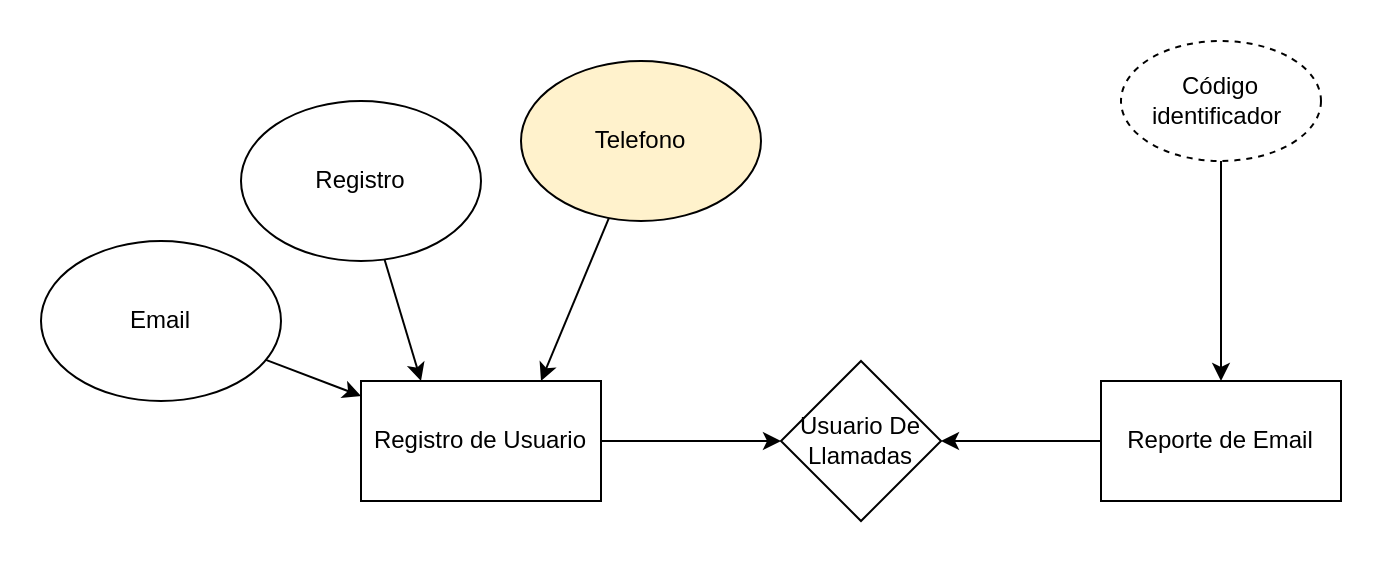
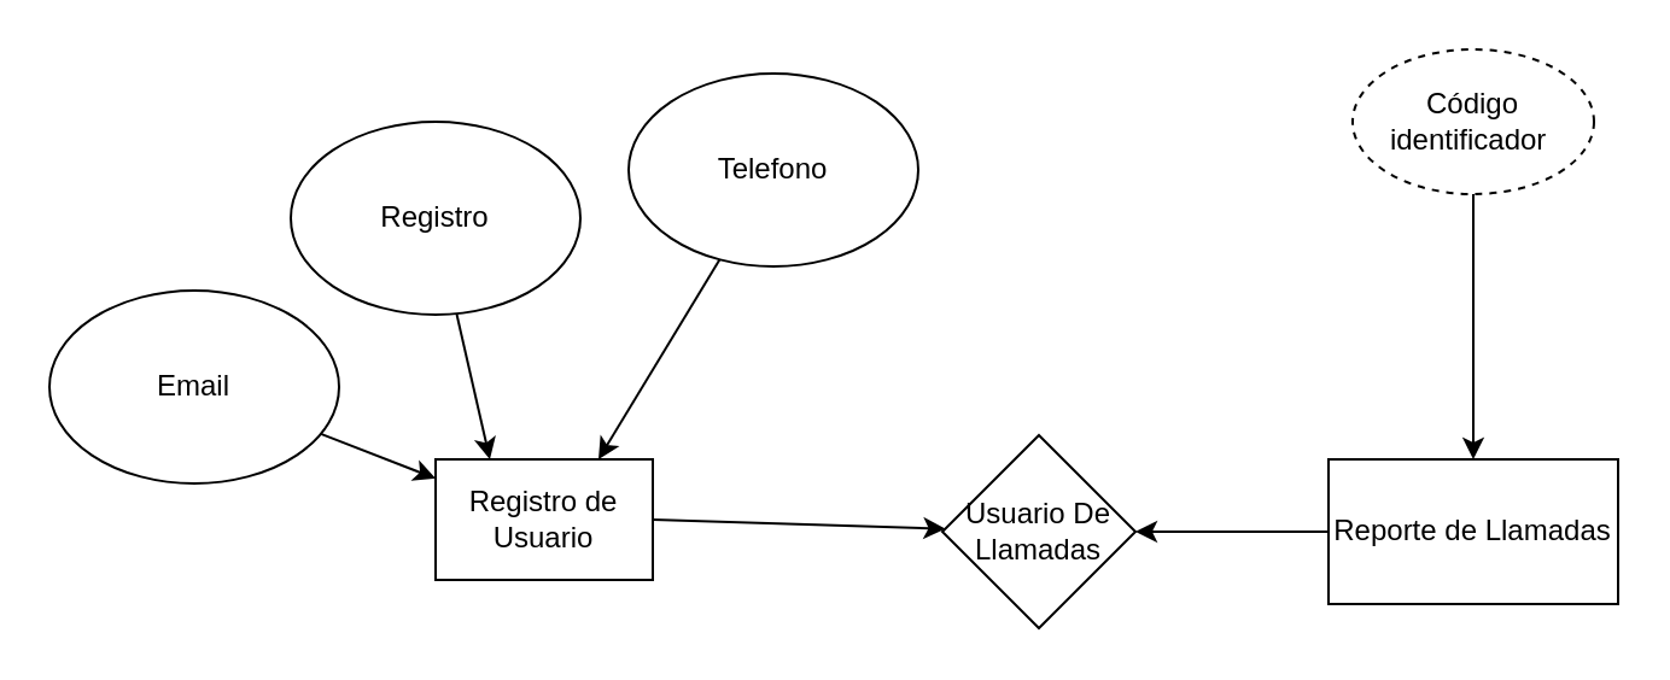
- <mxCell id="5" value="Telefono" style="ellipse;whiteSpace=wrap;html=1;fillColor=#fff2cc;" parent="1" vertex="1"><mxGeometry x="260" y="30" width="120" height="80" as="geometry" /></mxCell>
+ <mxCell id="5" value="Telefono" style="ellipse;whiteSpace=wrap;html=1;" parent="1" vertex="1"><mxGeometry x="260" y="30" width="120" height="80" as="geometry" /></mxCell>
- <mxCell id="2" value="Registro de Usuario" style="rounded=0;whiteSpace=wrap;html=1;" parent="1" vertex="1"><mxGeometry x="180" y="190" width="120" height="60" as="geometry" /></mxCell>
+ <mxCell id="2" value="Registro de Usuario" style="rounded=0;whiteSpace=wrap;html=1;" parent="1" vertex="1"><mxGeometry x="180" y="190" width="90" height="50" as="geometry" /></mxCell>
- <mxCell id="11" value="Reporte de Email" style="rounded=0;whiteSpace=wrap;html=1;" parent="1" vertex="1"><mxGeometry x="550" y="190" width="120" height="60" as="geometry" /></mxCell>
+ <mxCell id="11" value="Reporte de Llamadas" style="rounded=0;whiteSpace=wrap;html=1;" parent="1" vertex="1"><mxGeometry x="550" y="190" width="120" height="60" as="geometry" /></mxCell>
